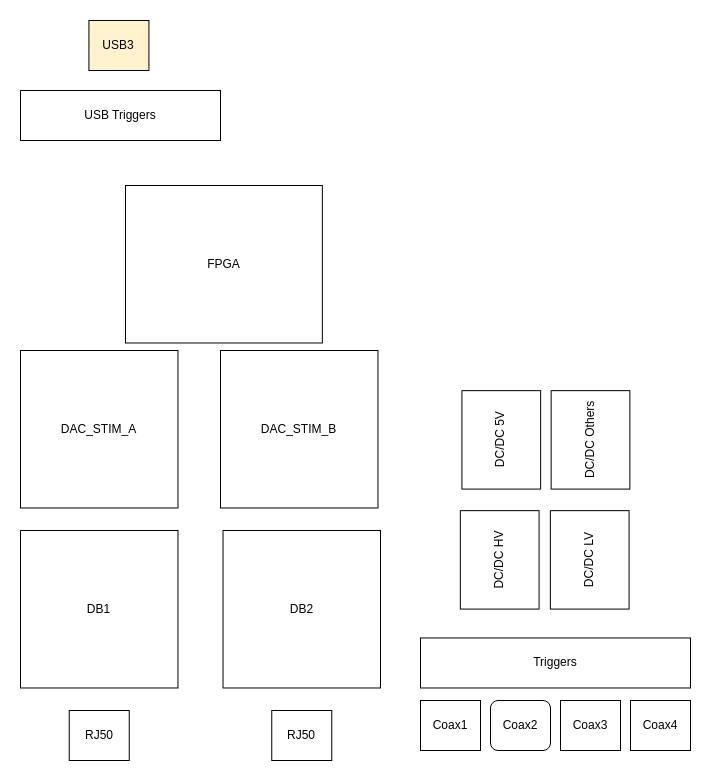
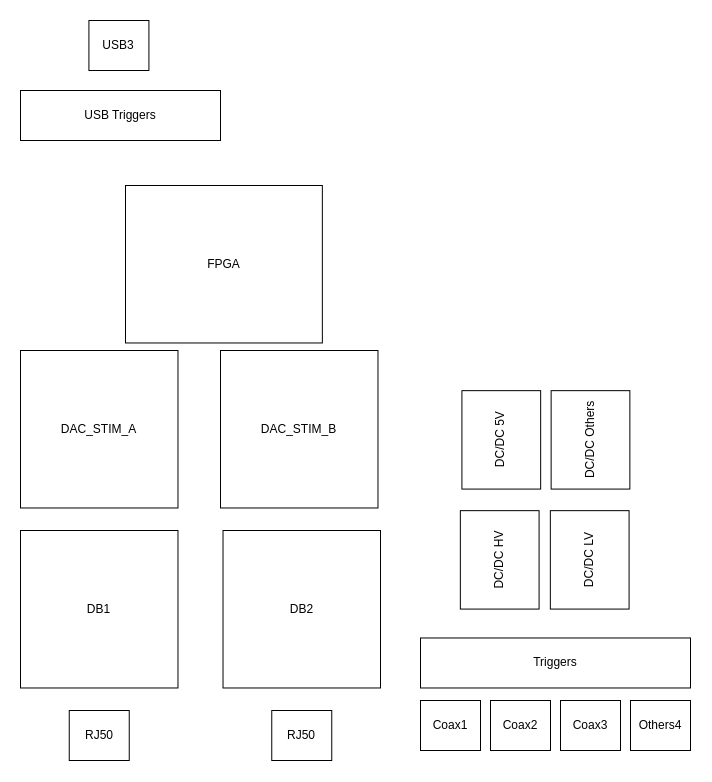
- <mxCell id="16" value="USB3" style="rounded=0;whiteSpace=wrap;html=1;fillColor=#fff2cc;" vertex="1" parent="1"><mxGeometry x="88.42" y="20" width="60" height="50" as="geometry" /></mxCell>
+ <mxCell id="16" value="USB3" style="rounded=0;whiteSpace=wrap;html=1;" vertex="1" parent="1"><mxGeometry x="88.42" y="20" width="60" height="50" as="geometry" /></mxCell>
- <mxCell id="13" value="Coax2" style="whiteSpace=wrap;html=1;rounded=1;" vertex="1" parent="1"><mxGeometry x="490" y="700" width="60" height="50" as="geometry" /></mxCell>
+ <mxCell id="13" value="Coax2" style="rounded=0;whiteSpace=wrap;html=1;" vertex="1" parent="1"><mxGeometry x="490" y="700" width="60" height="50" as="geometry" /></mxCell>
- <mxCell id="15" value="Coax4" style="rounded=0;whiteSpace=wrap;html=1;" vertex="1" parent="1"><mxGeometry x="630" y="700" width="60" height="50" as="geometry" /></mxCell>
+ <mxCell id="15" value="Others4" style="rounded=0;whiteSpace=wrap;html=1;" vertex="1" parent="1"><mxGeometry x="630" y="700" width="60" height="50" as="geometry" /></mxCell>
